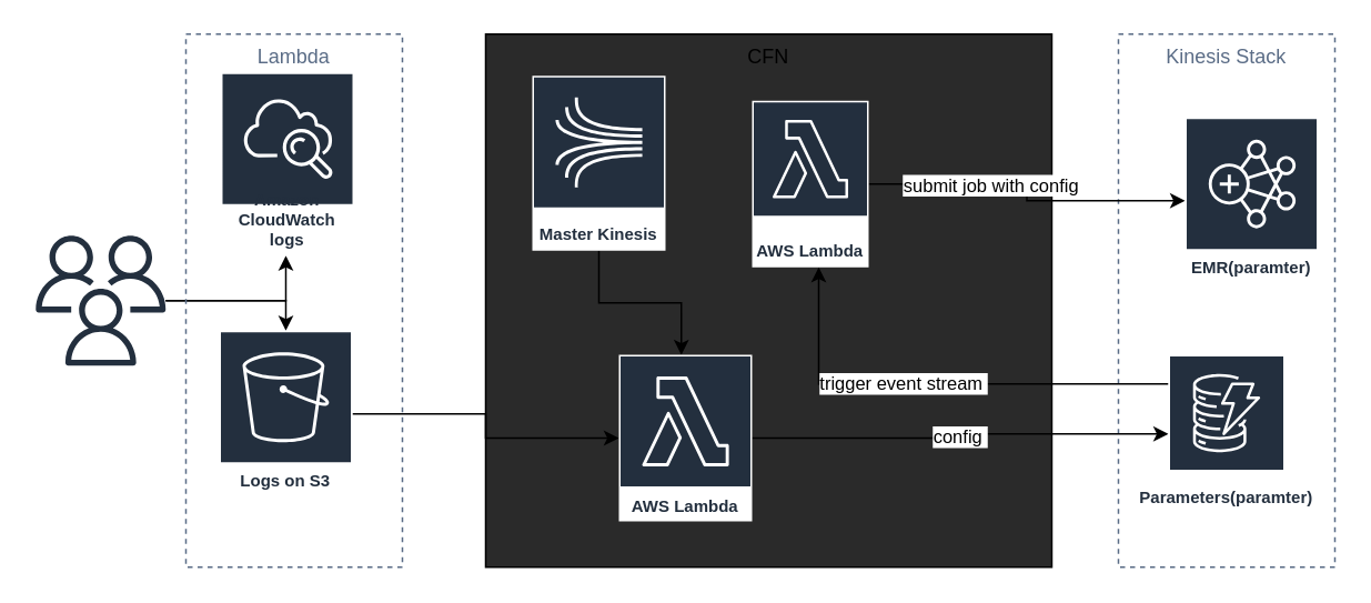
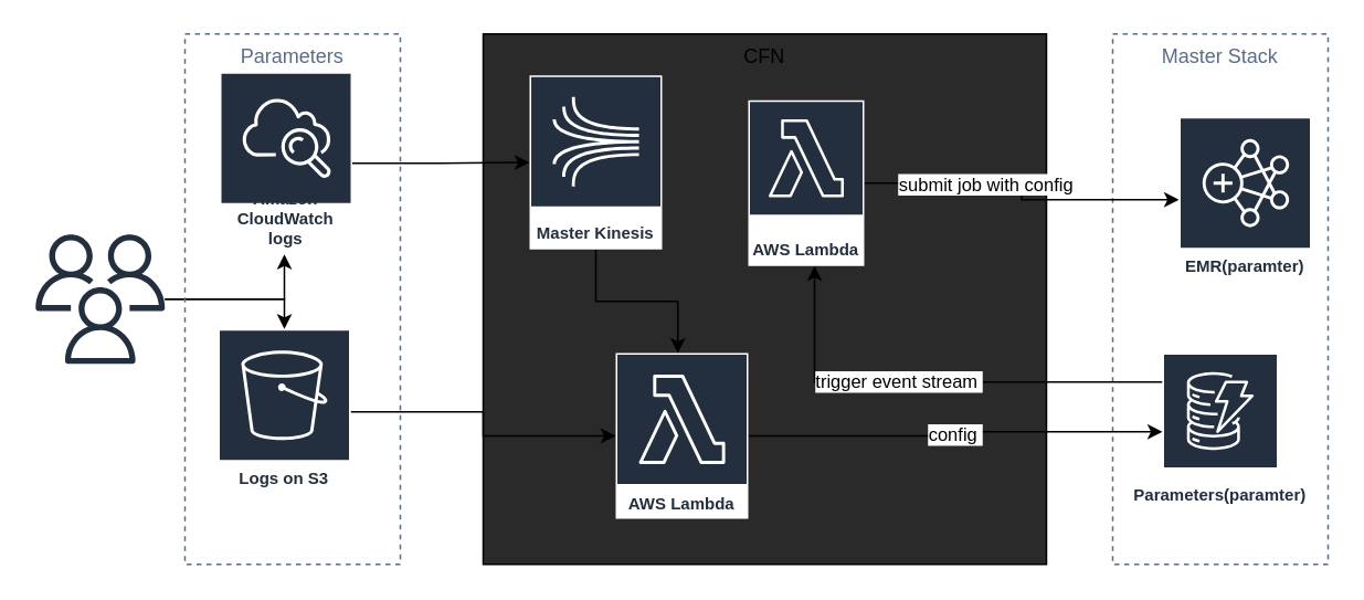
- <mxCell id="21" value="Lambda" style="fillColor=none;strokeColor=#5A6C86;dashed=1;verticalAlign=top;fontStyle=0;fontColor=#5A6C86;" parent="1" vertex="1"><mxGeometry x="111" y="20" width="130" height="320" as="geometry" /></mxCell>
+ <mxCell id="21" value="Parameters" style="fillColor=none;strokeColor=#5A6C86;dashed=1;verticalAlign=top;fontStyle=0;fontColor=#5A6C86;" parent="1" vertex="1"><mxGeometry x="111" y="20" width="130" height="320" as="geometry" /></mxCell>
- <mxCell id="3" value="Kinesis Stack" style="fillColor=none;strokeColor=#5A6C86;dashed=1;verticalAlign=top;fontStyle=0;fontColor=#5A6C86;" parent="1" vertex="1"><mxGeometry x="671" y="20" width="130" height="320" as="geometry" /></mxCell>
+ <mxCell id="3" value="Master Stack" style="fillColor=none;strokeColor=#5A6C86;dashed=1;verticalAlign=top;fontStyle=0;fontColor=#5A6C86;" parent="1" vertex="1"><mxGeometry x="671" y="20" width="130" height="320" as="geometry" /></mxCell>
+ <mxCell id="4" style="edgeStyle=orthogonalEdgeStyle;rounded=0;orthogonalLoop=1;jettySize=auto;html=1;" parent="1" source="20" target="8" edge="1"><mxGeometry relative="1" as="geometry"><mxPoint x="271" y="90" as="sourcePoint" /></mxGeometry></mxCell>
